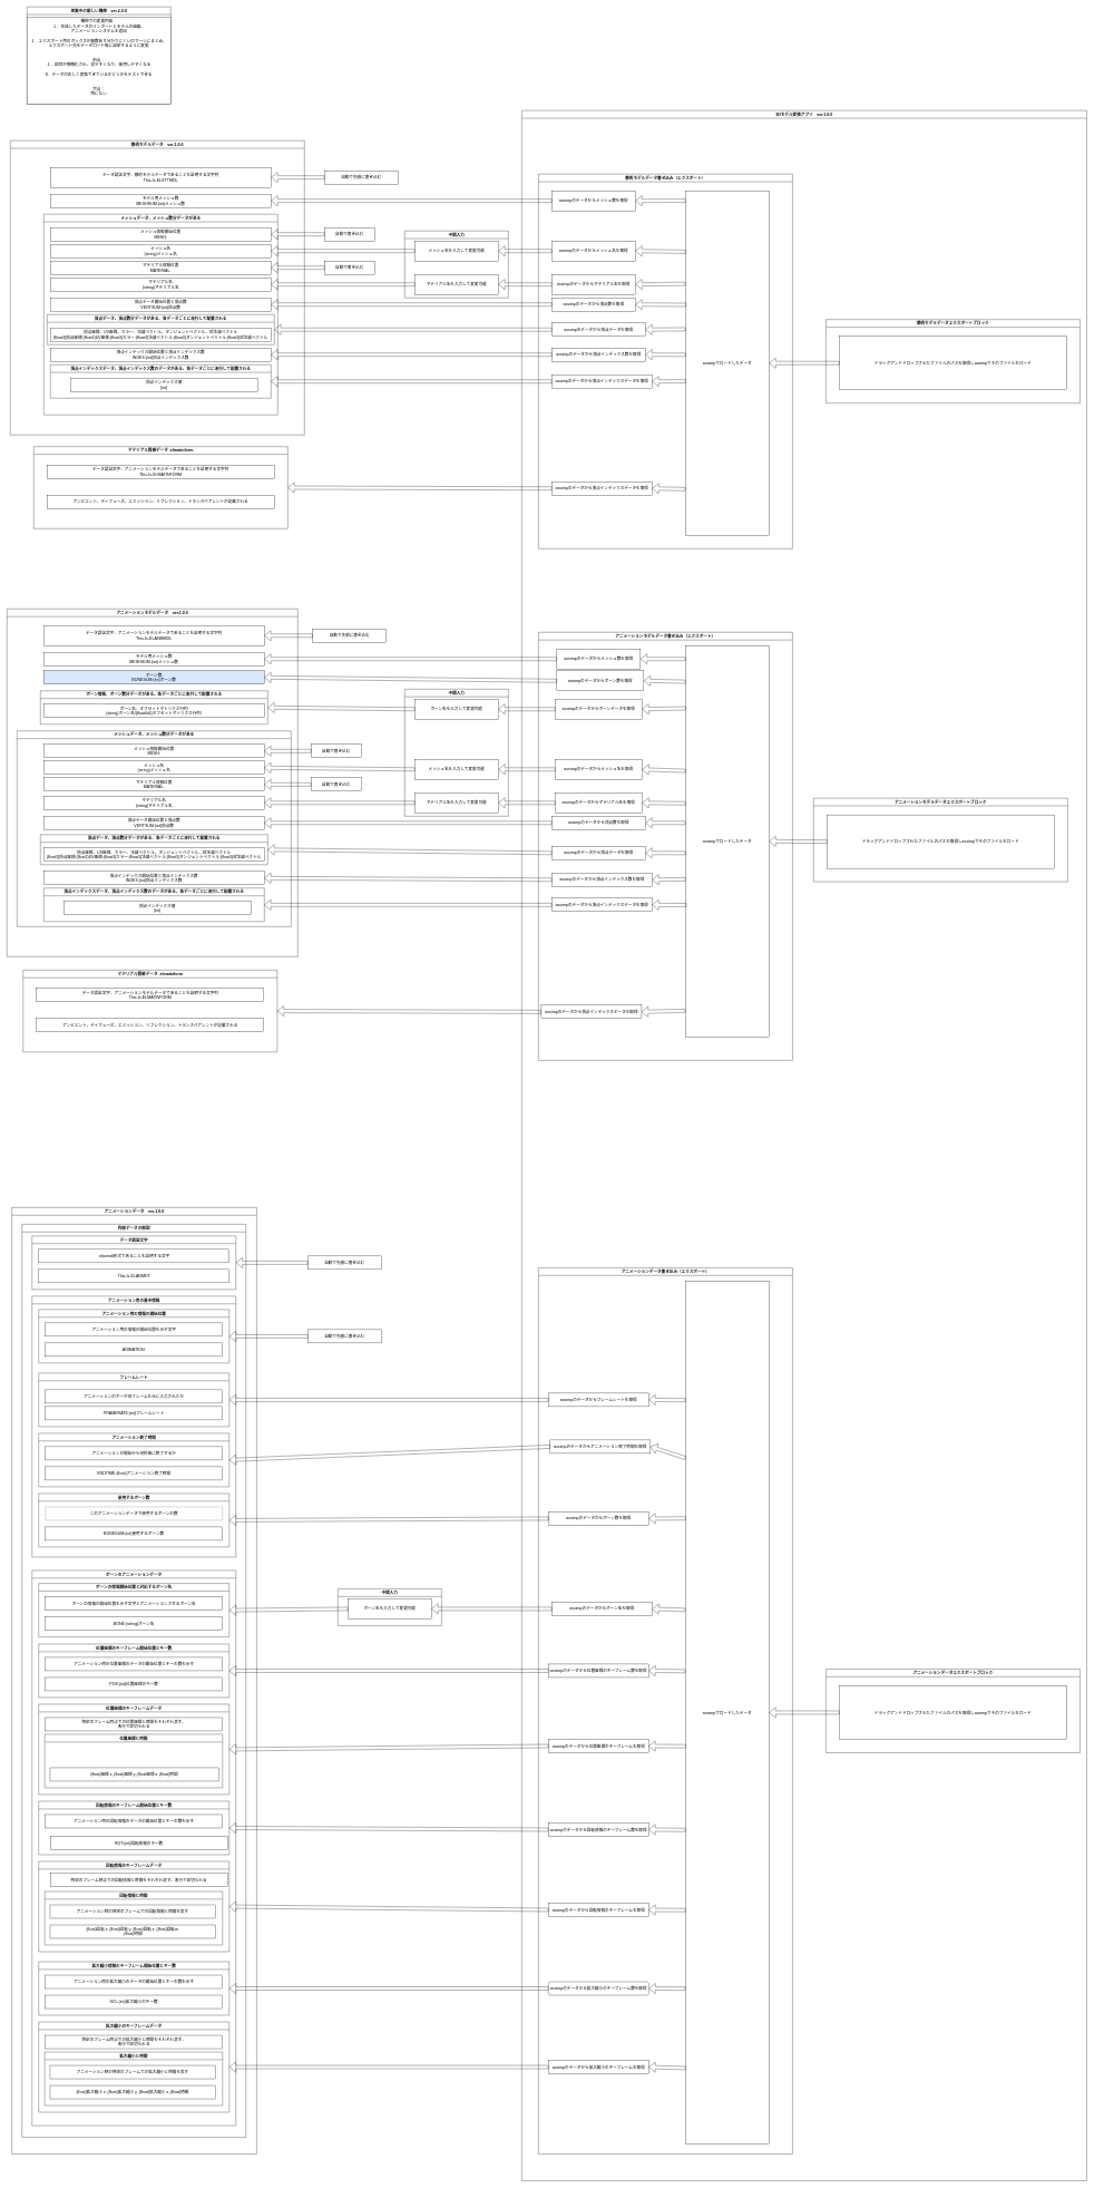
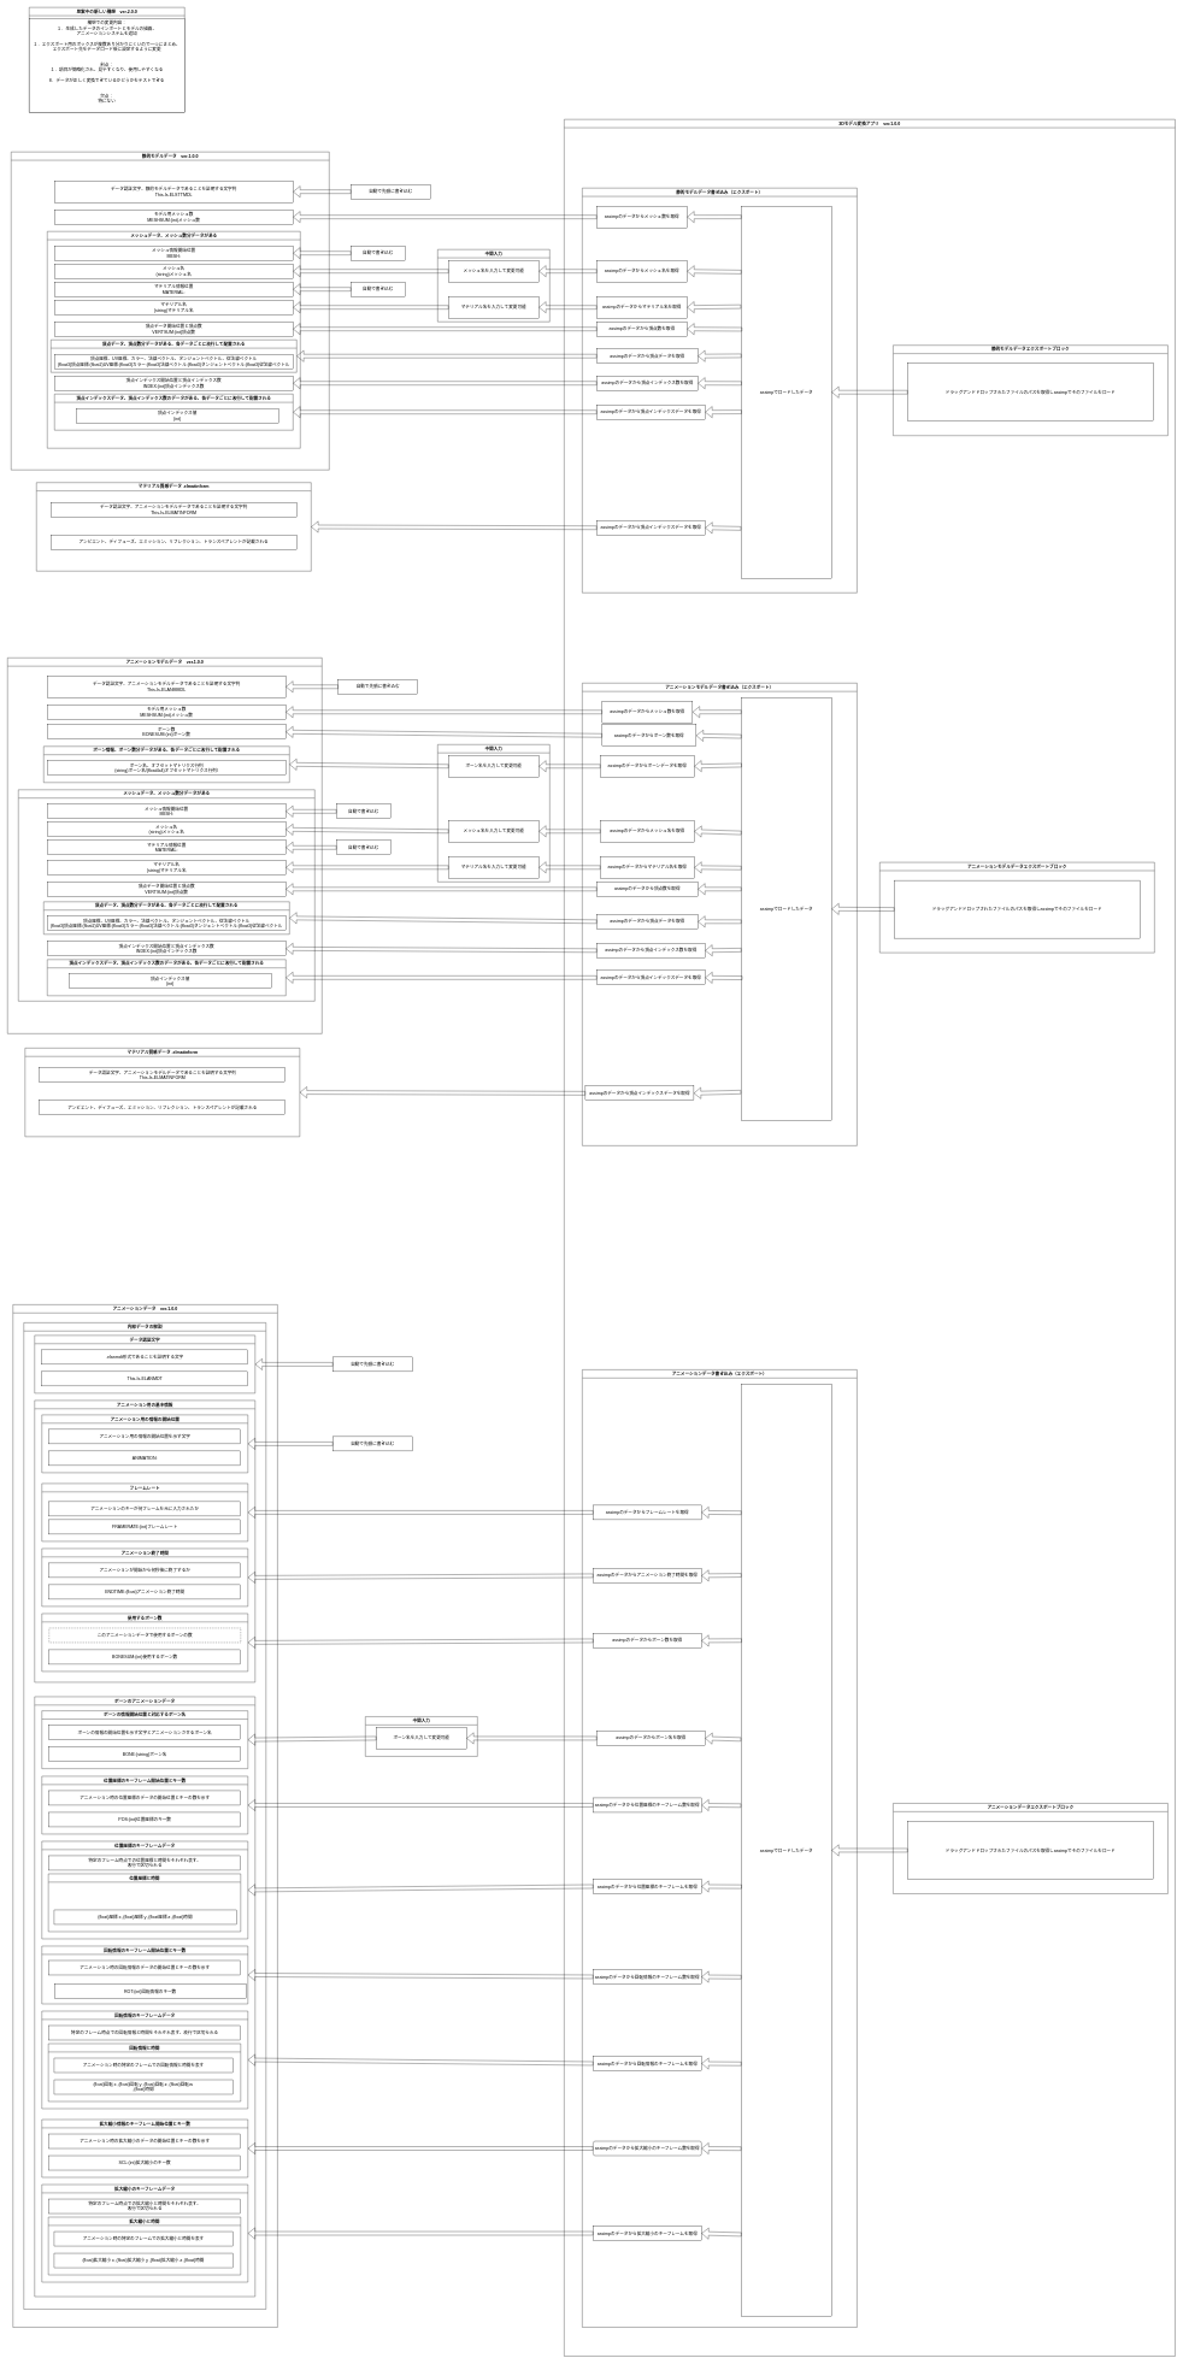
- <mxCell id="104" value="ボーン数&lt;br&gt;BONESUM:(int)ボーン数" style="rounded=0;whiteSpace=wrap;html=1;fillColor=#dae8fc;" parent="88" vertex="1"><mxGeometry x="110" y="185" width="660" height="40" as="geometry" /></mxCell>
+ <mxCell id="104" value="ボーン数&lt;br&gt;BONESUM:(int)ボーン数" style="rounded=0;whiteSpace=wrap;html=1;" parent="88" vertex="1"><mxGeometry x="110" y="185" width="660" height="40" as="geometry" /></mxCell>
- <mxCell id="122" value="assimpのデータからアニメーション終了時間を取得" style="rounded=0;whiteSpace=wrap;html=1;" parent="118" vertex="1"><mxGeometry x="35" y="515" width="300" height="40" as="geometry" /></mxCell>
+ <mxCell id="122" value="assimpのデータからアニメーション終了時間を取得" style="rounded=0;whiteSpace=wrap;html=1;" parent="118" vertex="1"><mxGeometry x="30" y="550" width="300" height="40" as="geometry" /></mxCell>
- <mxCell id="176" value="特定のフレーム時点での回転情報と時間をそれぞれ表す、改行で区切られる" style="rounded=0;whiteSpace=wrap;html=1;" parent="175" vertex="1"><mxGeometry x="35" y="35" width="530" height="40" as="geometry" /></mxCell>
+ <mxCell id="176" value="特定のフレーム時点での回転情報と時間をそれぞれ表す、改行で区切られる" style="rounded=0;whiteSpace=wrap;html=1;" parent="175" vertex="1"><mxGeometry x="20" y="40" width="530" height="40" as="geometry" /></mxCell>
